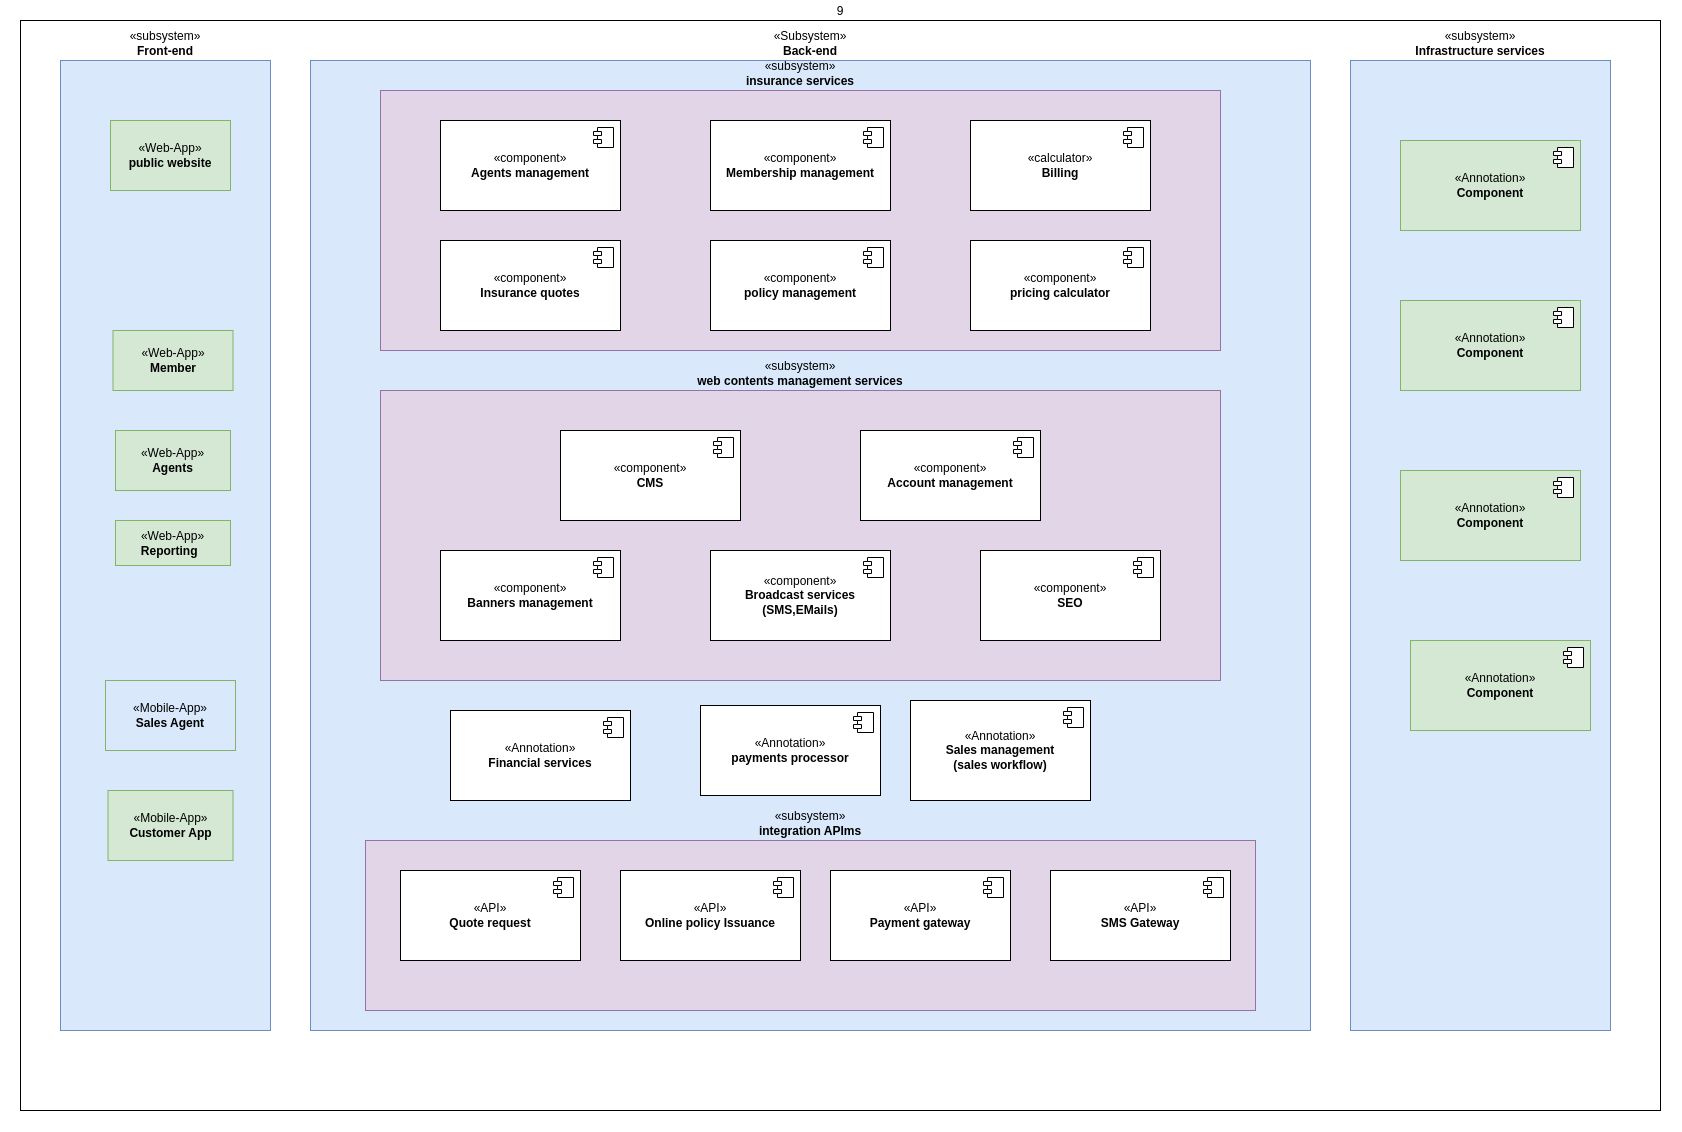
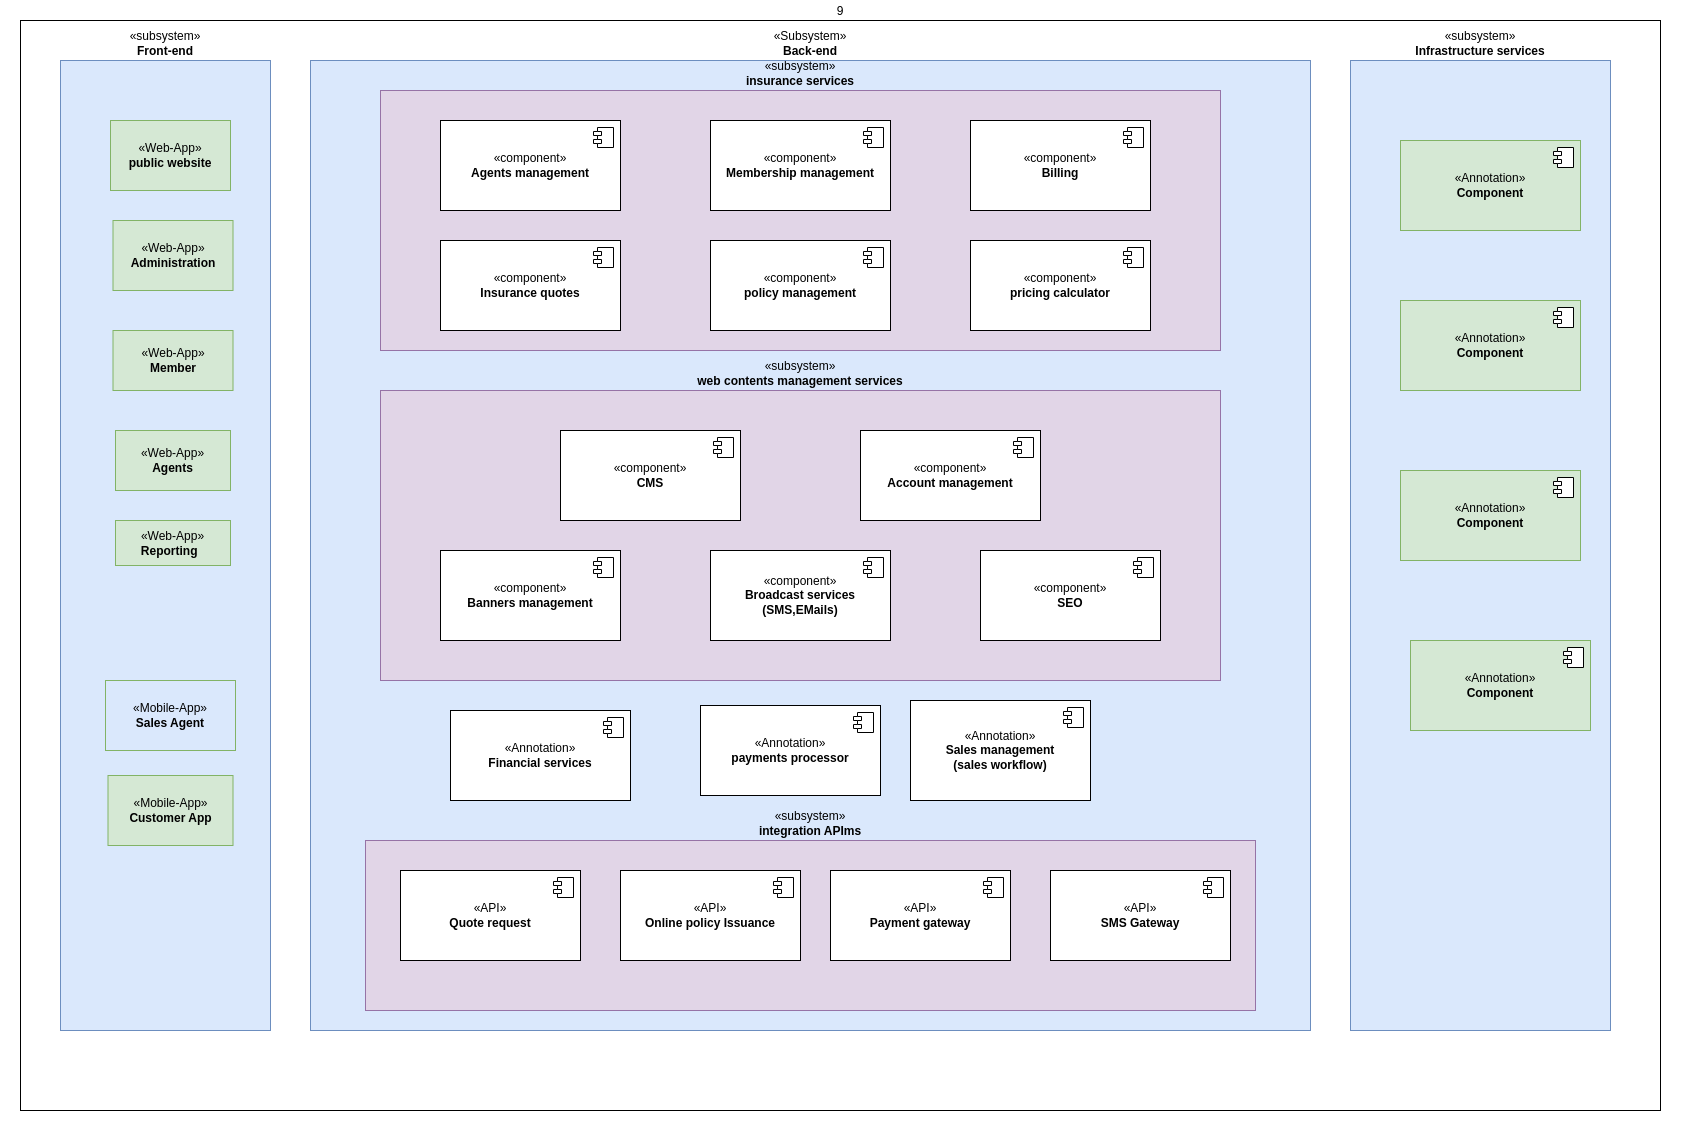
- <mxCell id="44" value="«calculator»&lt;br&gt;&lt;b&gt;Billing&lt;/b&gt;" style="html=1;dropTarget=0;whiteSpace=wrap;" vertex="1" parent="1"><mxGeometry x="970" y="120" width="180" height="90" as="geometry" /></mxCell>
+ <mxCell id="44" value="«component»&lt;br&gt;&lt;b&gt;Billing&lt;/b&gt;" style="html=1;dropTarget=0;whiteSpace=wrap;" vertex="1" parent="1"><mxGeometry x="970" y="120" width="180" height="90" as="geometry" /></mxCell>
+ <mxCell id="6" value="«Web-App»&lt;br style=&quot;border-color: var(--border-color);&quot;&gt;&lt;b&gt;Administration&lt;/b&gt;" style="html=1;whiteSpace=wrap;fillColor=#d5e8d4;strokeColor=#82b366;" vertex="1" parent="1"><mxGeometry x="112.5" y="220" width="120" height="70" as="geometry" /></mxCell>
- <mxCell id="9" value="«Mobile-App»&lt;br style=&quot;border-color: var(--border-color);&quot;&gt;&lt;b&gt;Customer App&lt;/b&gt;" style="html=1;whiteSpace=wrap;fillColor=#d5e8d4;strokeColor=#82b366;" vertex="1" parent="1"><mxGeometry x="107.5" y="790" width="125" height="70" as="geometry" /></mxCell>
+ <mxCell id="9" value="«Mobile-App»&lt;br style=&quot;border-color: var(--border-color);&quot;&gt;&lt;b&gt;Customer App&lt;/b&gt;" style="html=1;whiteSpace=wrap;fillColor=#d5e8d4;strokeColor=#82b366;" vertex="1" parent="1"><mxGeometry x="107.5" y="775" width="125" height="70" as="geometry" /></mxCell>
